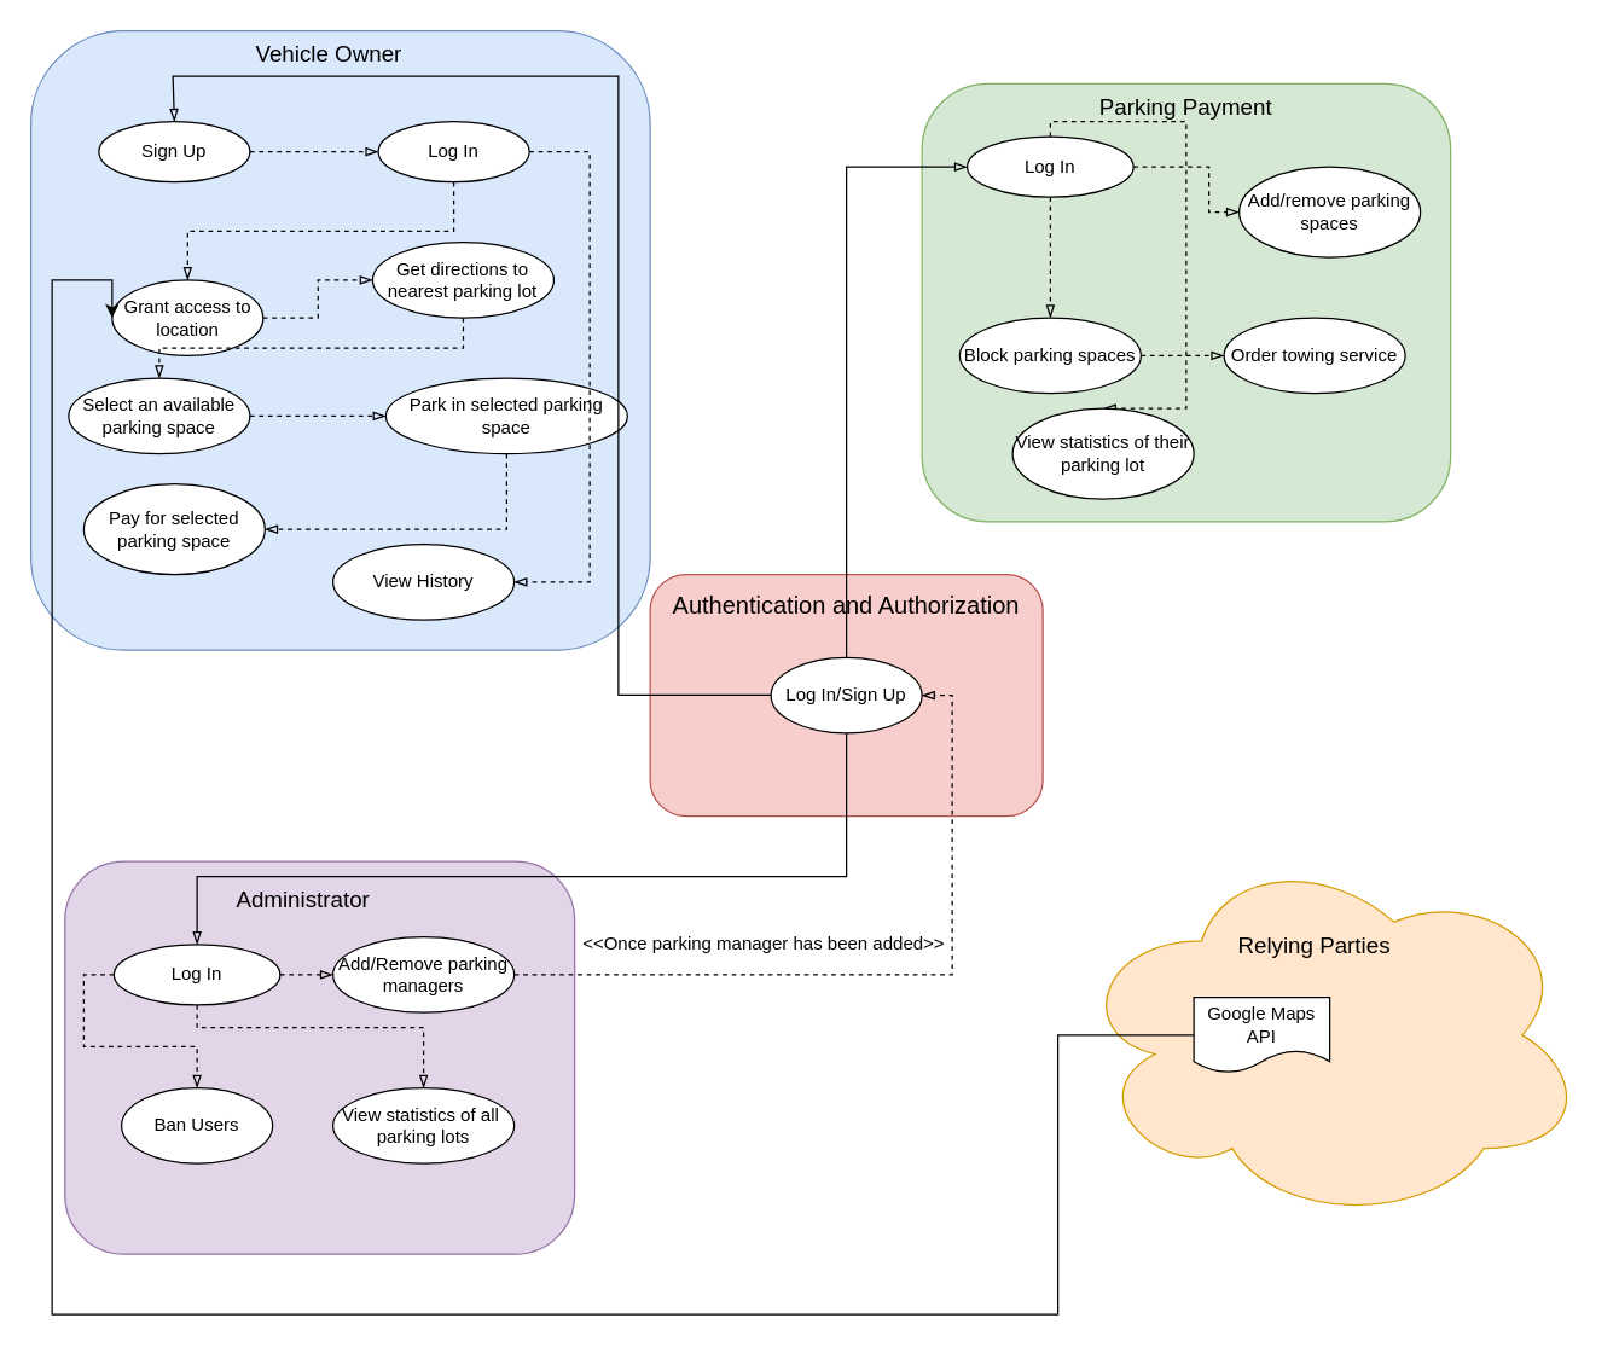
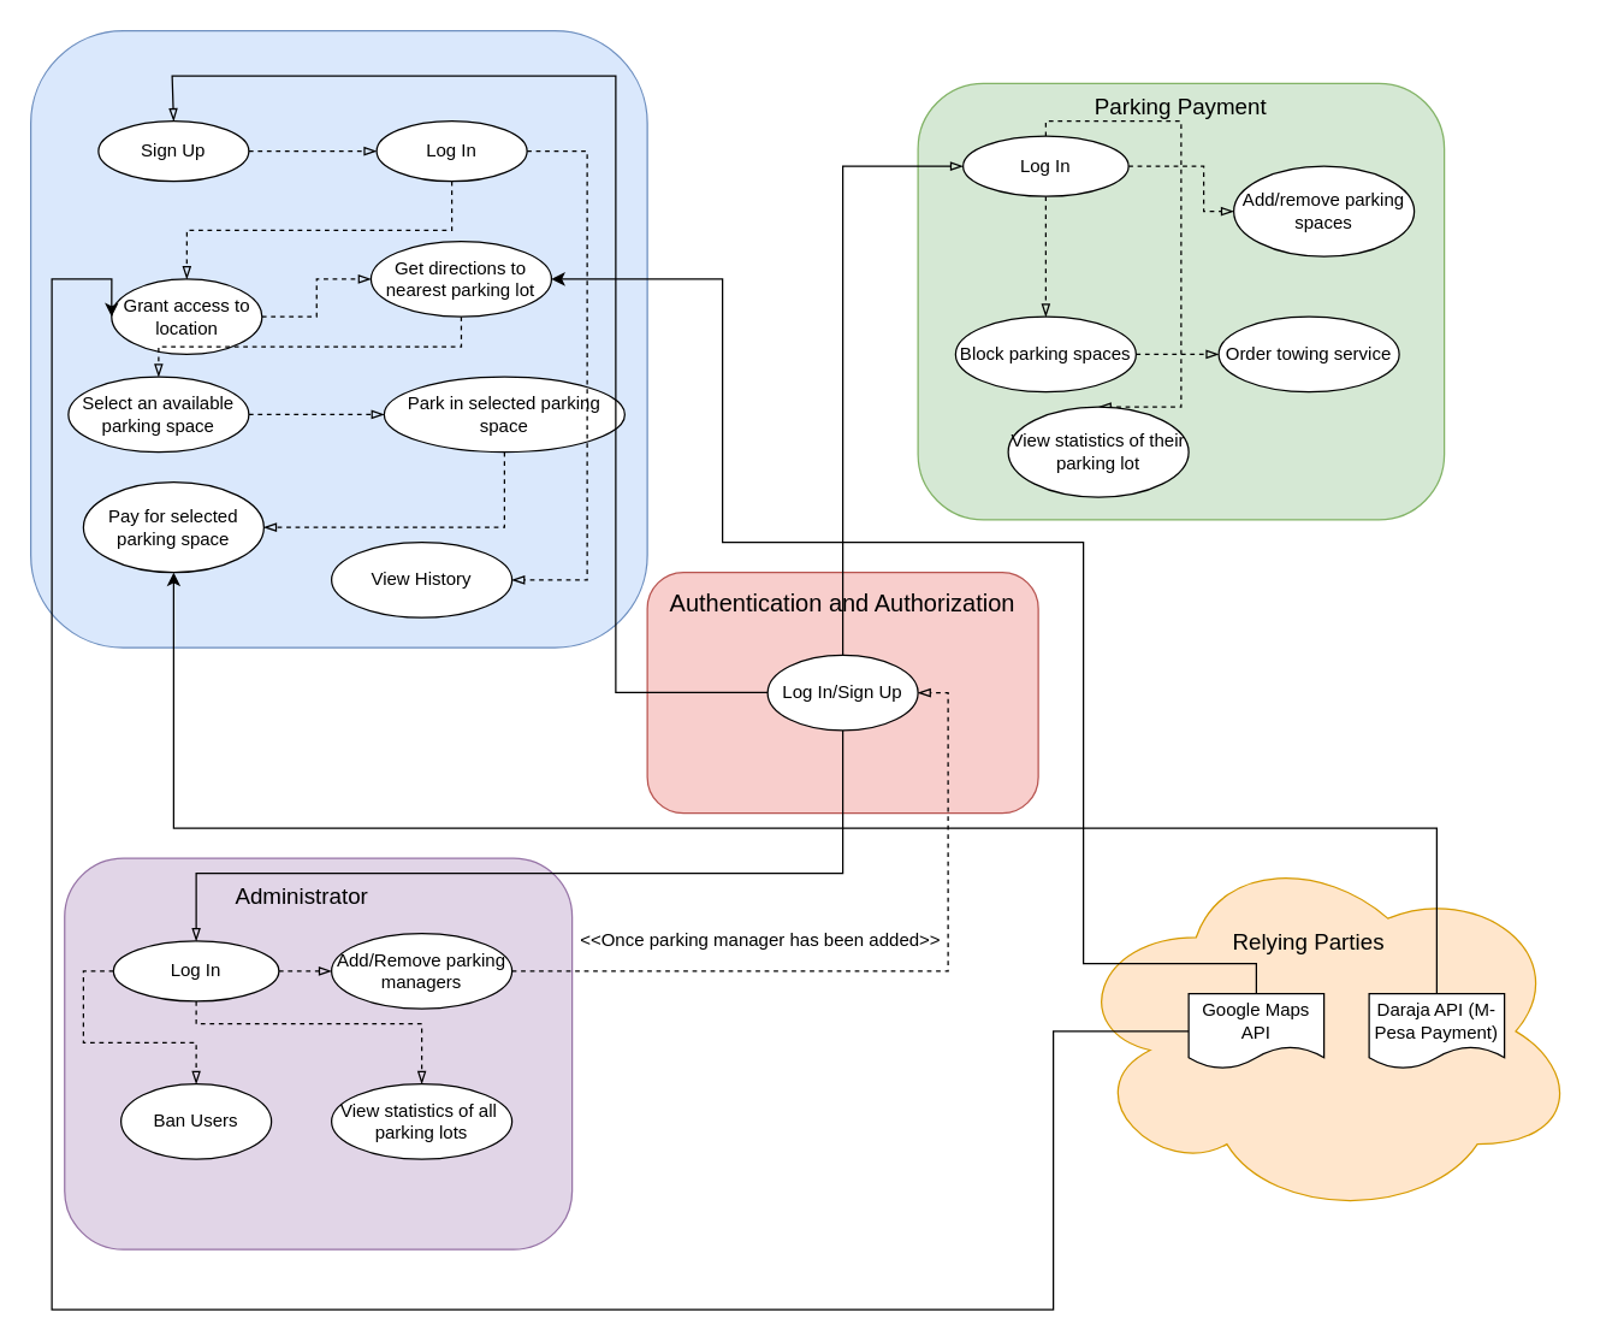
- <mxCell id="3" value="&lt;font style=&quot;font-size: 15px;&quot;&gt;Vehicle Owner&lt;/font&gt;" style="text;html=1;align=center;verticalAlign=middle;whiteSpace=wrap;rounded=0;" vertex="1" parent="1"><mxGeometry x="165" y="20" width="105" height="30" as="geometry" /></mxCell>
+ <mxCell id="46" style="edgeStyle=orthogonalEdgeStyle;rounded=0;orthogonalLoop=1;jettySize=auto;html=1;exitX=0.5;exitY=0;exitDx=0;exitDy=0;entryX=1;entryY=0.5;entryDx=0;entryDy=0;" edge="1" parent="1" source="48" target="7"><mxGeometry relative="1" as="geometry"><Array as="points"><mxPoint x="835" y="640" /><mxPoint x="720" y="640" /><mxPoint x="720" y="360" /><mxPoint x="480" y="360" /><mxPoint x="480" y="185" /></Array></mxGeometry></mxCell>
+ <mxCell id="49" style="edgeStyle=orthogonalEdgeStyle;rounded=0;orthogonalLoop=1;jettySize=auto;html=1;exitX=0.5;exitY=0;exitDx=0;exitDy=0;" edge="1" parent="1" source="50" target="54"><mxGeometry relative="1" as="geometry"><Array as="points"><mxPoint x="955" y="550" /><mxPoint x="115" y="550" /></Array></mxGeometry></mxCell>
+ <mxCell id="50" value="Daraja API (M-Pesa Payment)" style="shape=document;whiteSpace=wrap;html=1;boundedLbl=1;" vertex="1" parent="1"><mxGeometry x="910" y="660" width="90" height="50" as="geometry" /></mxCell>
